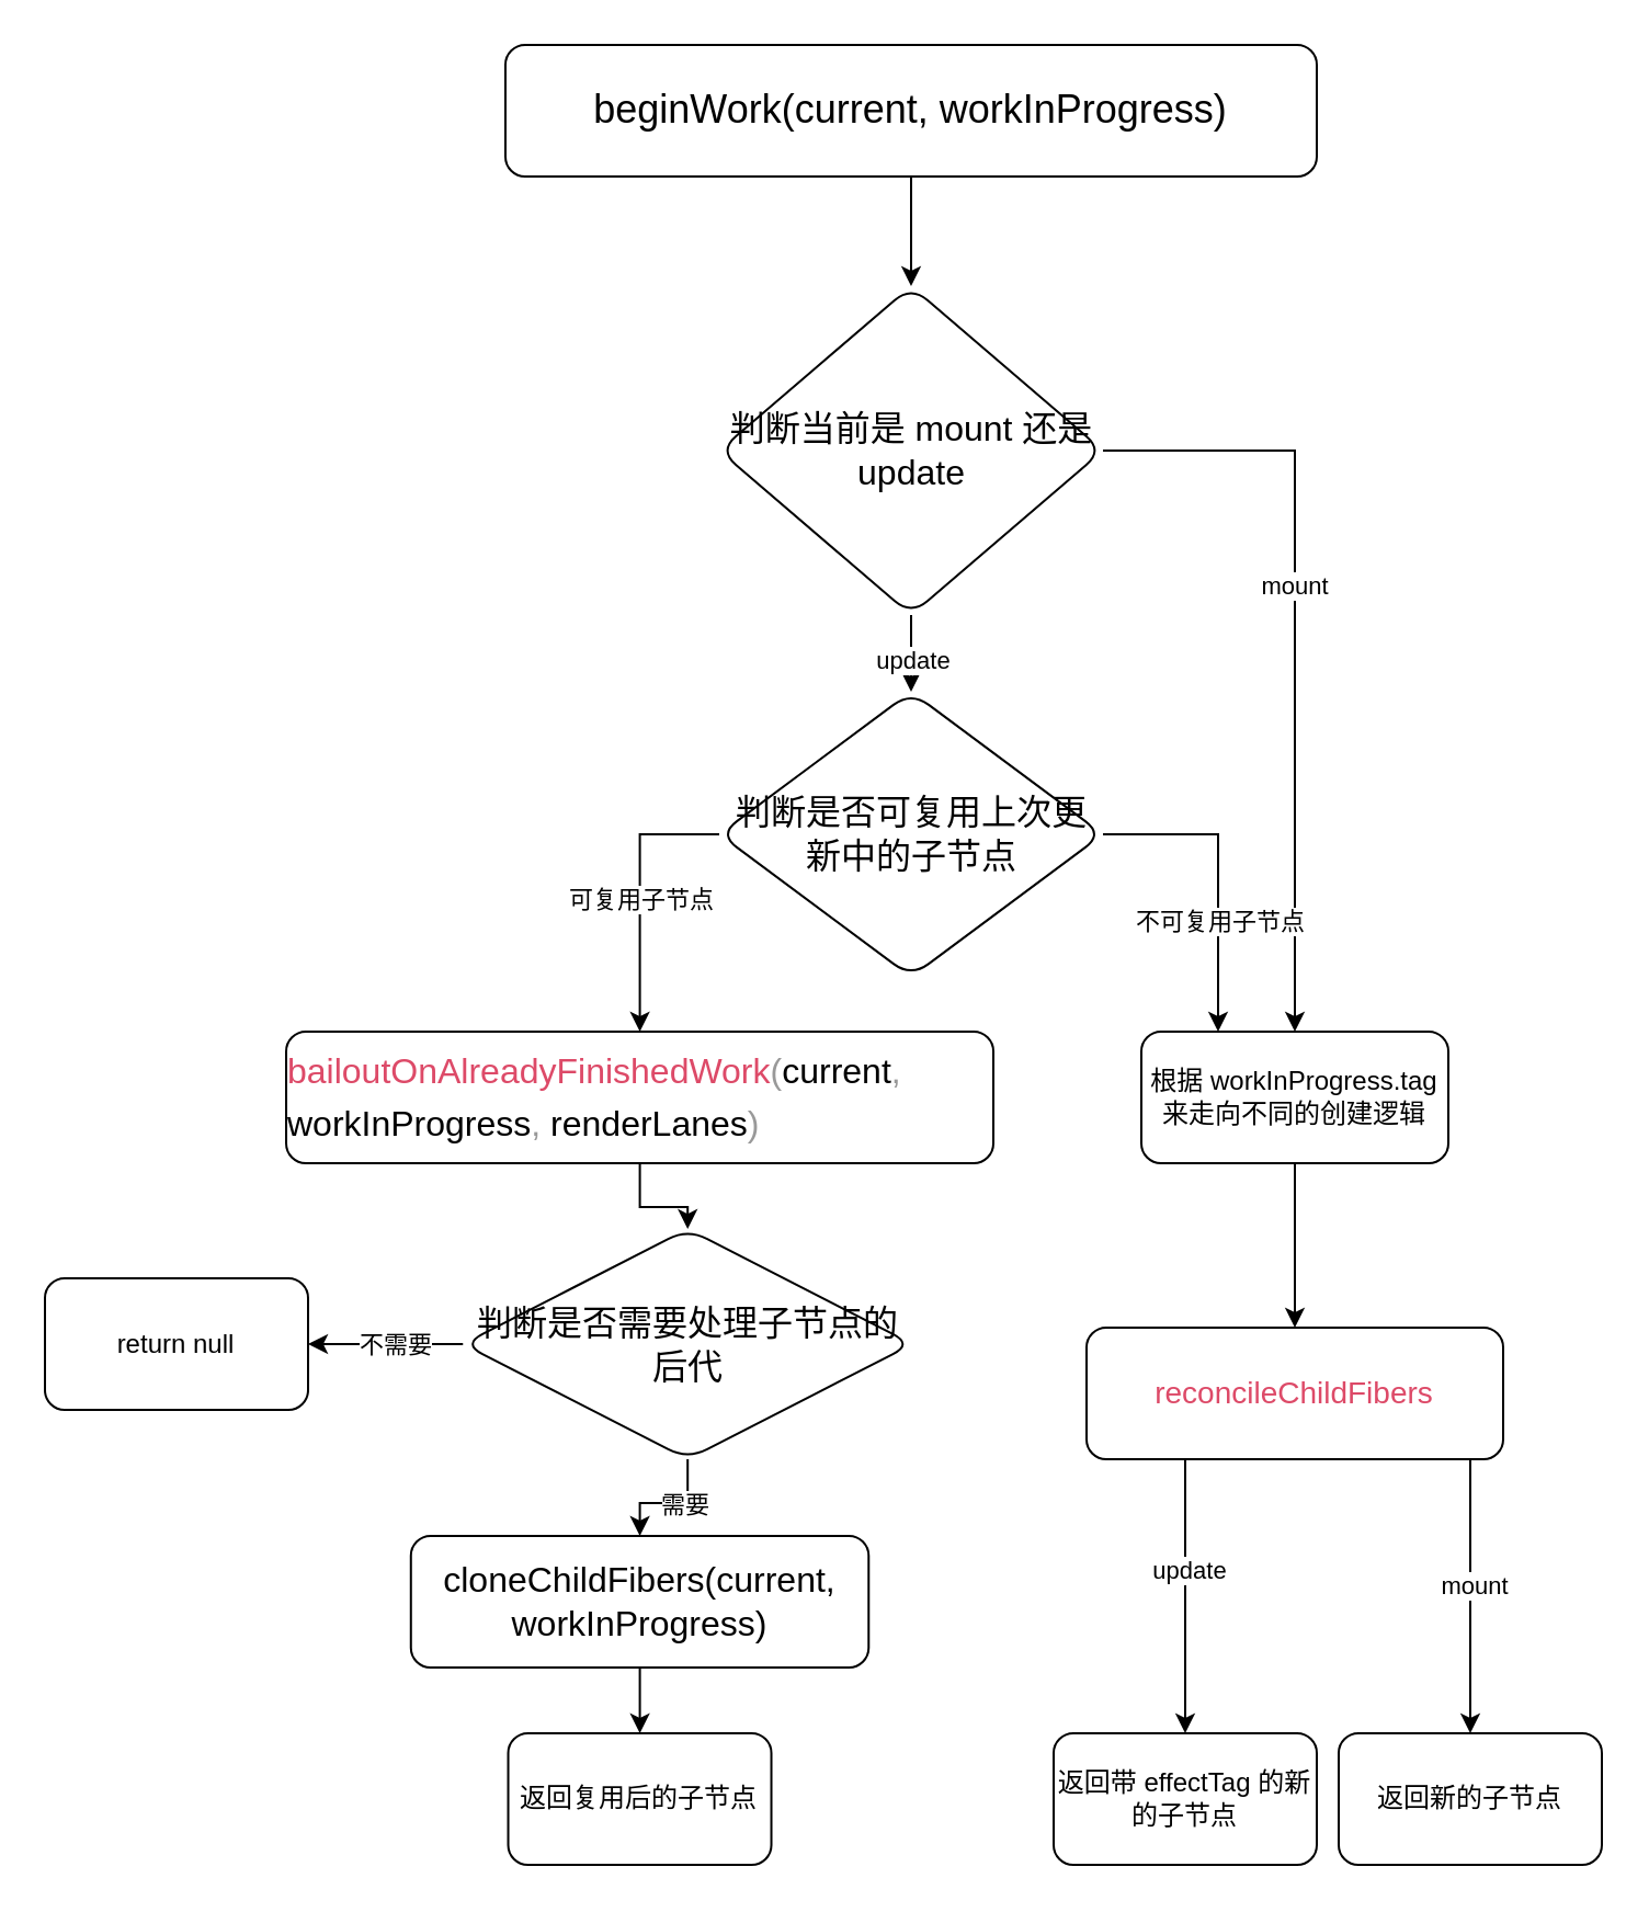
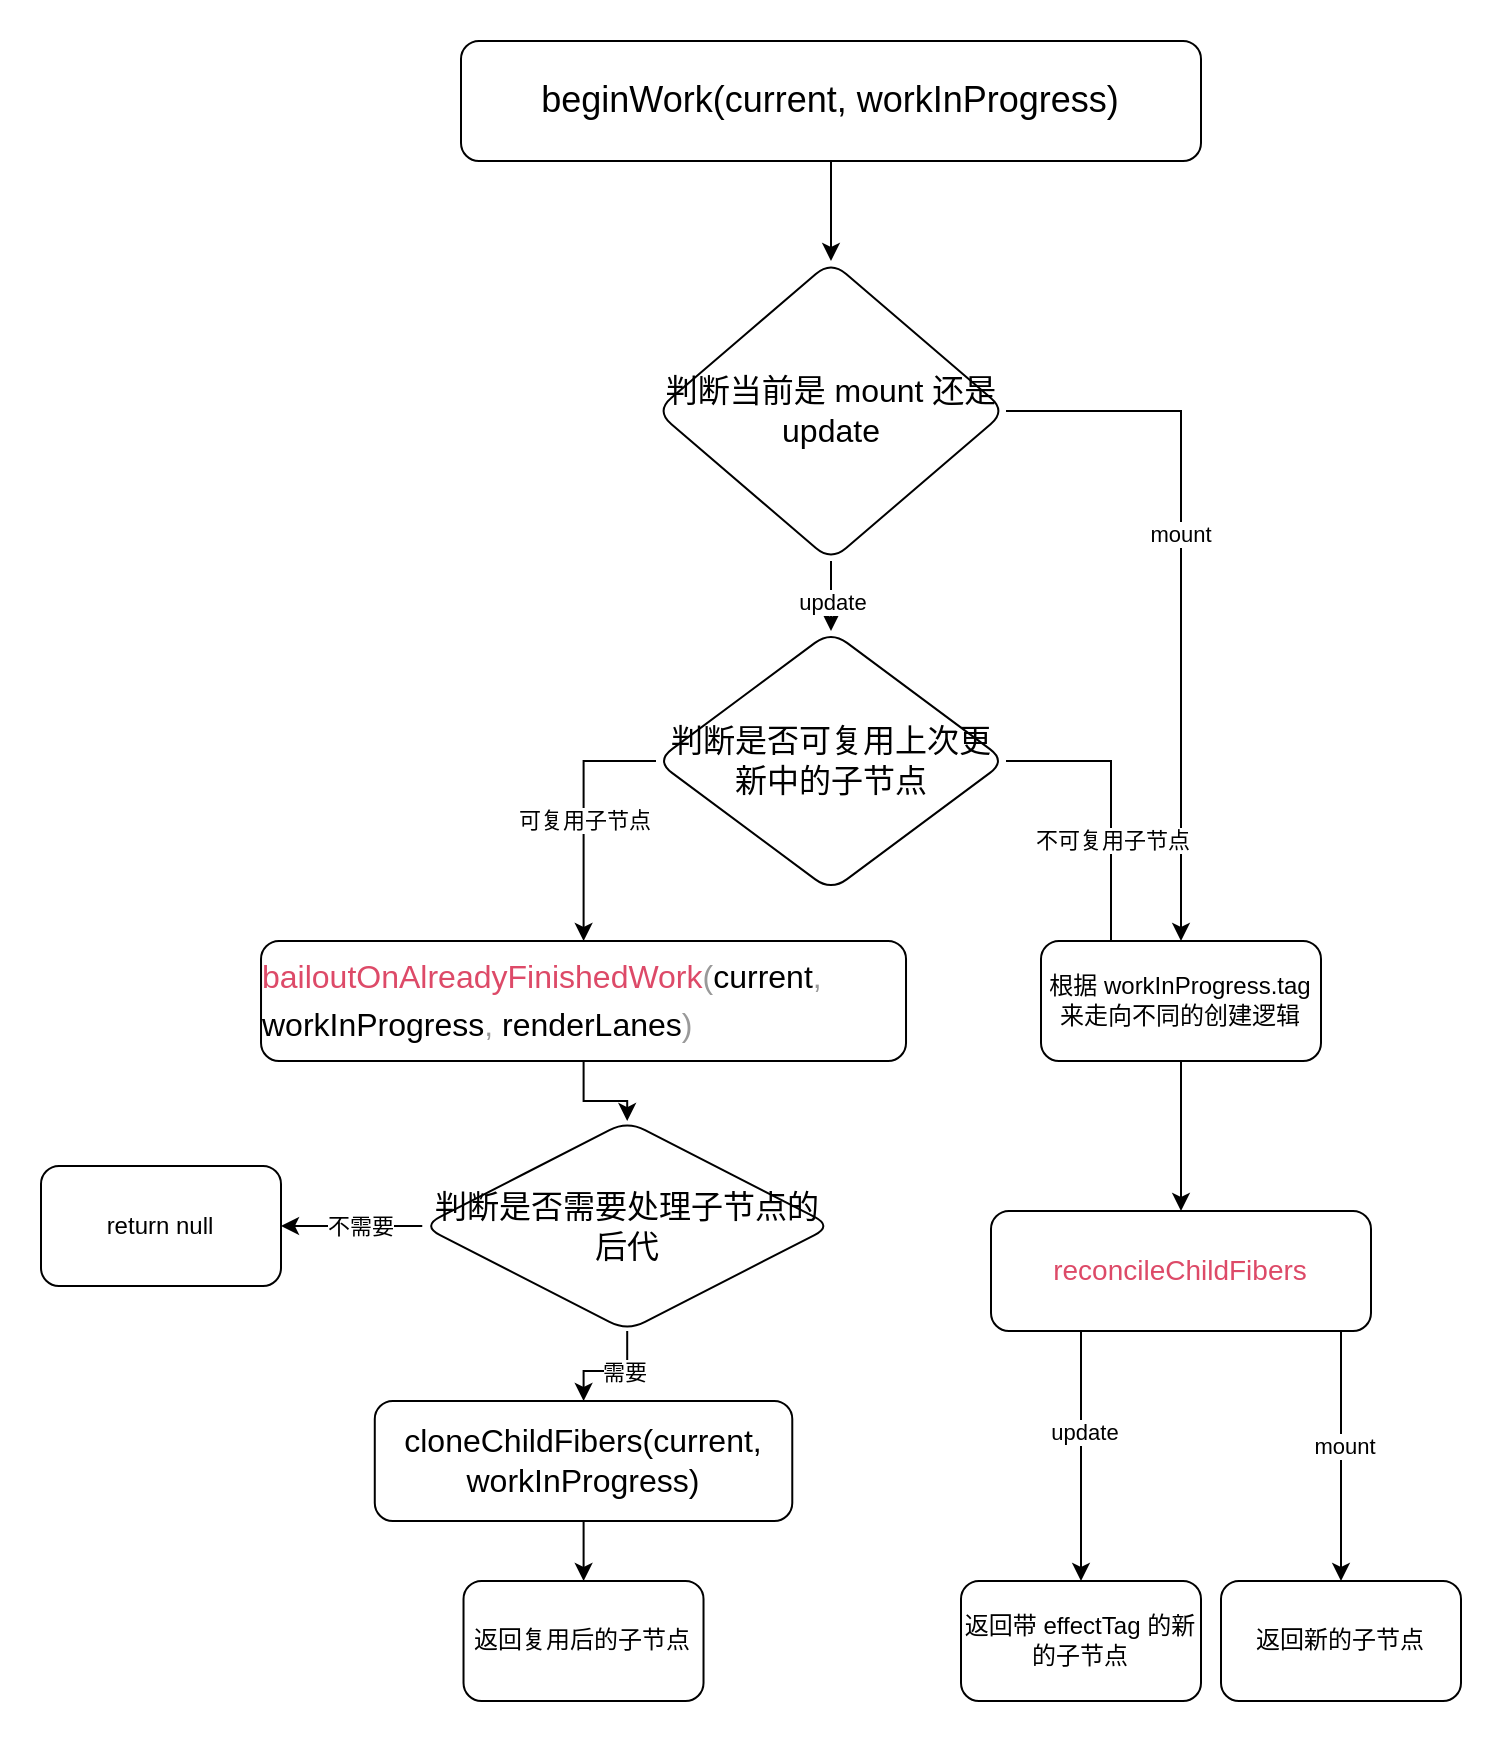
- <mxCell id="11" style="edgeStyle=orthogonalEdgeStyle;rounded=0;orthogonalLoop=1;jettySize=auto;html=1;entryX=0.25;entryY=0;entryDx=0;entryDy=0;exitX=1;exitY=0.5;exitDx=0;exitDy=0;" edge="1" parent="1" source="15" target="10"><mxGeometry relative="1" as="geometry"><Array as="points"><mxPoint x="555" y="380" /></Array></mxGeometry></mxCell>
+ <mxCell id="11" style="edgeStyle=orthogonalEdgeStyle;rounded=0;orthogonalLoop=1;jettySize=auto;html=1;entryX=0.25;entryY=0;entryDx=0;entryDy=0;exitX=1;exitY=0.5;exitDx=0;exitDy=0;endArrow=none;" edge="1" parent="1" source="15" target="10"><mxGeometry relative="1" as="geometry"><Array as="points"><mxPoint x="555" y="380" /></Array></mxGeometry></mxCell>
